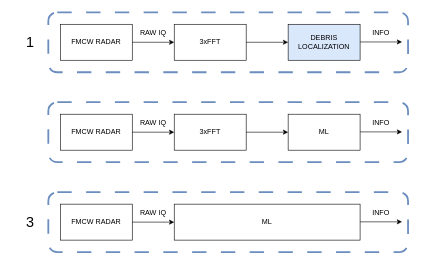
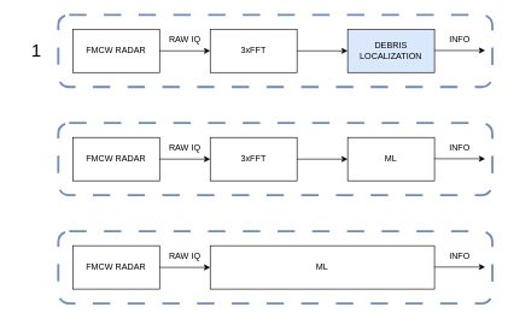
- <mxCell id="28" value="&lt;font style=&quot;font-size: 24px;&quot;&gt;3&lt;/font&gt;" style="text;html=1;align=center;verticalAlign=middle;whiteSpace=wrap;rounded=0;" vertex="1" parent="1"><mxGeometry x="20" y="355" width="60" height="30" as="geometry" /></mxCell>
